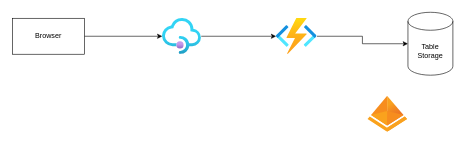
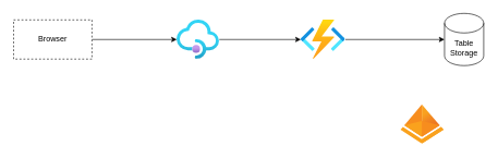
- <mxCell id="3" value="Browser" style="rounded=0;whiteSpace=wrap;html=1;" vertex="1" parent="1"><mxGeometry x="20" y="30" width="120" height="60" as="geometry" /></mxCell>
+ <mxCell id="3" value="Browser" style="rounded=0;whiteSpace=wrap;html=1;dashed=1;" vertex="1" parent="1"><mxGeometry x="20" y="30" width="120" height="60" as="geometry" /></mxCell>
- <mxCell id="8" value="Table Storage" style="shape=cylinder3;whiteSpace=wrap;html=1;boundedLbl=1;backgroundOutline=1;size=15;" vertex="1" parent="1"><mxGeometry x="680" y="20" width="75" height="105" as="geometry" /></mxCell>
+ <mxCell id="8" value="Table Storage" style="shape=cylinder3;whiteSpace=wrap;html=1;boundedLbl=1;backgroundOutline=1;size=15;" vertex="1" parent="1"><mxGeometry x="680" y="20" width="60" height="80" as="geometry" /></mxCell>
